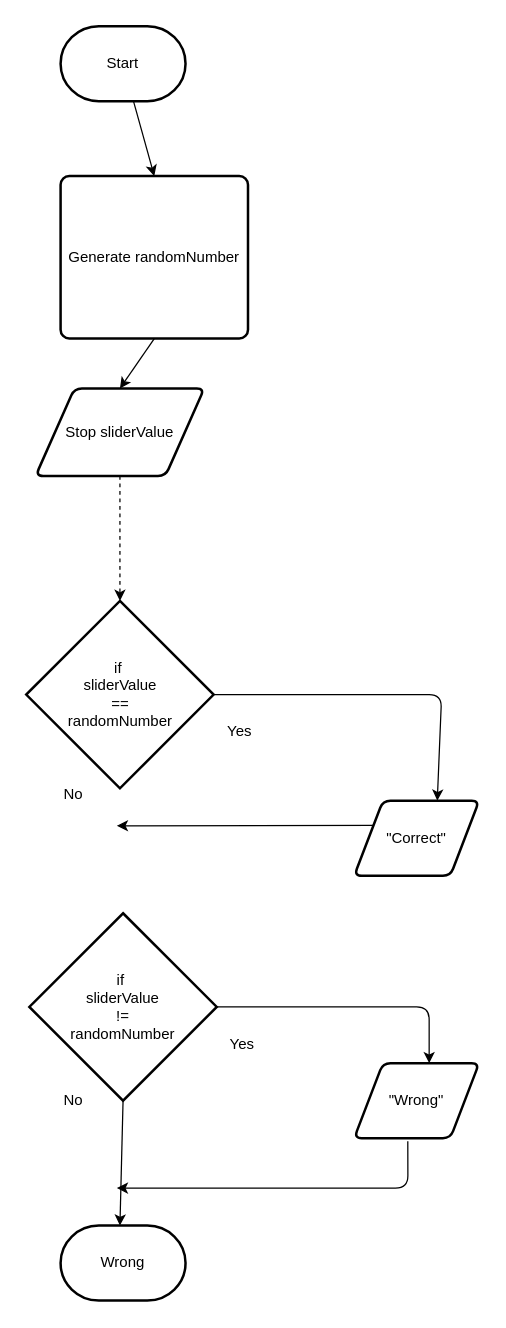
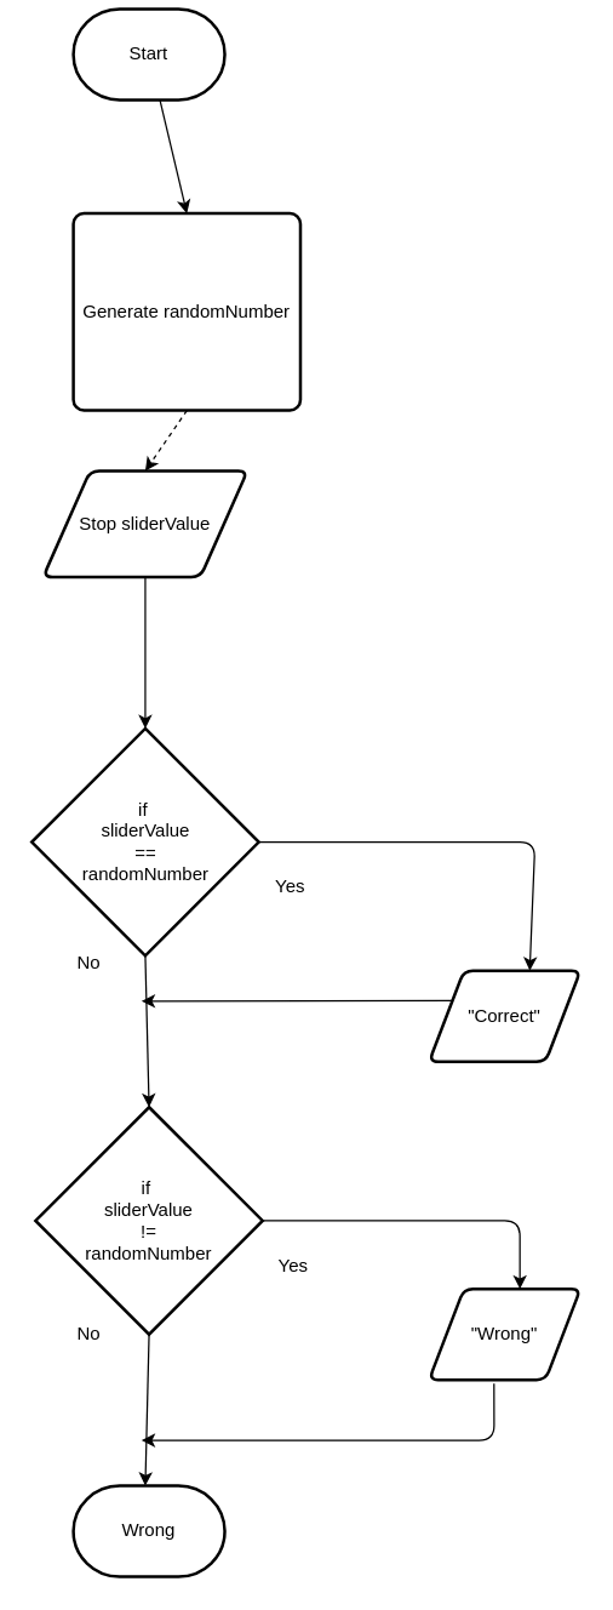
- <mxCell id="3" value="Start" style="strokeWidth=2;html=1;shape=mxgraph.flowchart.terminator;whiteSpace=wrap;" parent="1" vertex="1"><mxGeometry x="48" y="20" width="100" height="60" as="geometry" /></mxCell>
+ <mxCell id="3" value="Start" style="strokeWidth=2;html=1;shape=mxgraph.flowchart.terminator;whiteSpace=wrap;" parent="1" vertex="1"><mxGeometry x="48" y="5" width="100" height="60" as="geometry" /></mxCell>
- <mxCell id="5" style="edgeStyle=none;html=1;exitX=0.5;exitY=1;exitDx=0;exitDy=0;entryX=0.5;entryY=0;entryDx=0;entryDy=0;" parent="1" source="18" target="17" edge="1"><mxGeometry relative="1" as="geometry"><mxPoint x="98" y="240" as="sourcePoint" /><mxPoint x="96.182" y="320" as="targetPoint" /></mxGeometry></mxCell>
+ <mxCell id="5" style="edgeStyle=none;html=1;exitX=0.5;exitY=1;exitDx=0;exitDy=0;entryX=0.5;entryY=0;entryDx=0;entryDy=0;dashed=1;" parent="1" source="18" target="17" edge="1"><mxGeometry relative="1" as="geometry"><mxPoint x="98" y="240" as="sourcePoint" /><mxPoint x="96.182" y="320" as="targetPoint" /></mxGeometry></mxCell>
- <mxCell id="16" style="edgeStyle=none;html=1;entryX=0.5;entryY=0;entryDx=0;entryDy=0;entryPerimeter=0;dashed=1;" parent="1" source="17" target="19" edge="1"><mxGeometry relative="1" as="geometry"><mxPoint x="95.5" y="500" as="targetPoint" /></mxGeometry></mxCell>
+ <mxCell id="16" style="edgeStyle=none;html=1;entryX=0.5;entryY=0;entryDx=0;entryDy=0;entryPerimeter=0;" parent="1" source="17" target="19" edge="1"><mxGeometry relative="1" as="geometry"><mxPoint x="95.5" y="500" as="targetPoint" /></mxGeometry></mxCell>
+ <mxCell id="7" style="edgeStyle=none;html=1;exitX=0.5;exitY=1;exitDx=0;exitDy=0;exitPerimeter=0;entryX=0.5;entryY=0;entryDx=0;entryDy=0;entryPerimeter=0;" parent="1" source="19" target="20" edge="1"><mxGeometry relative="1" as="geometry"><mxPoint x="98" y="740" as="targetPoint" /><mxPoint x="103" y="610" as="sourcePoint" /></mxGeometry></mxCell>
